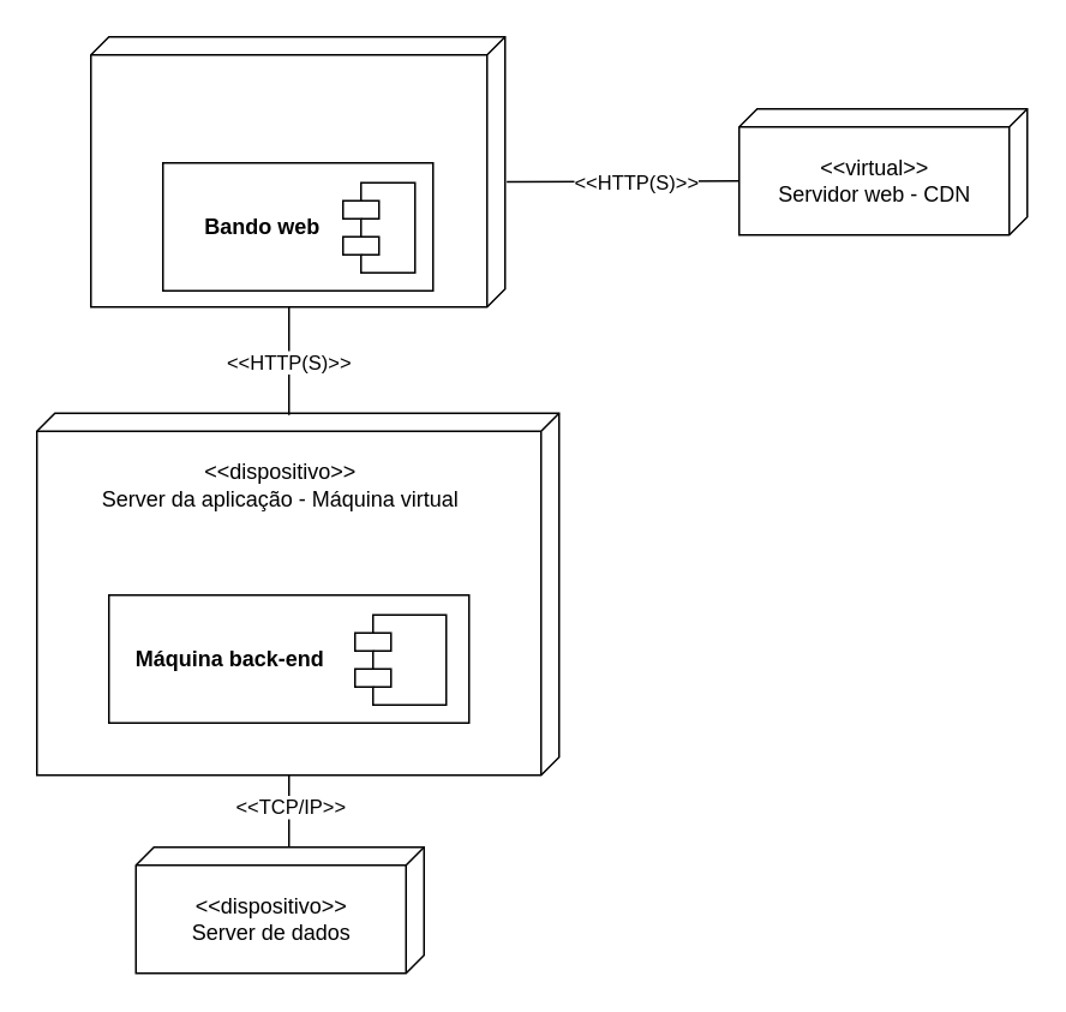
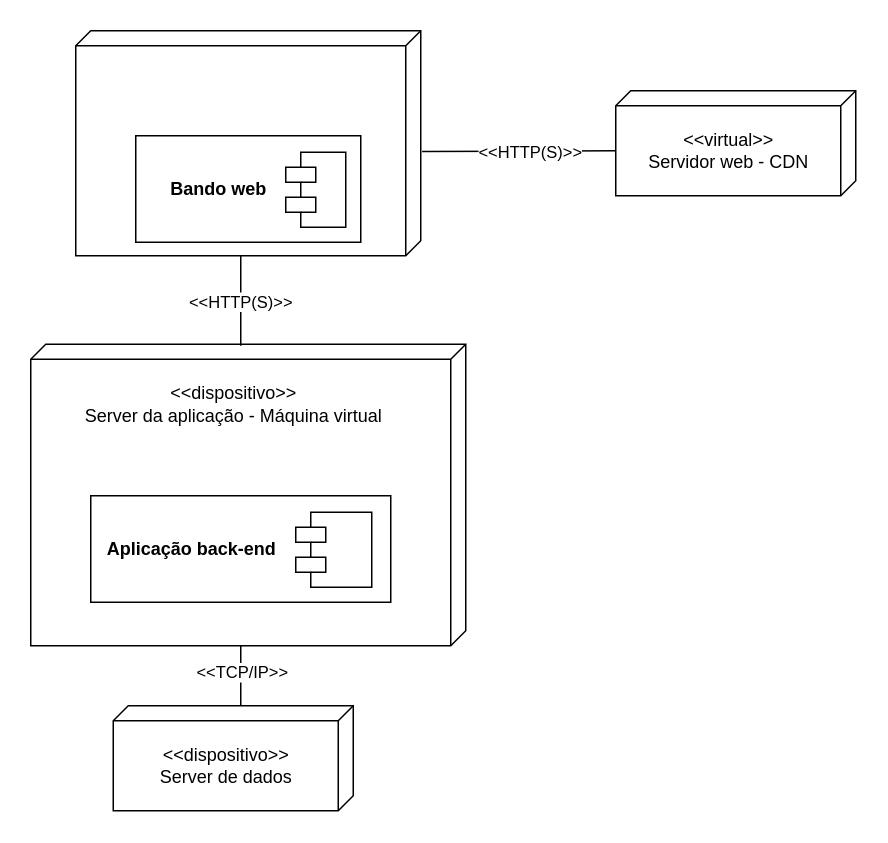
- <mxCell id="12" value="&lt;b&gt;Máquina back-end&lt;/b&gt;" style="text;html=1;align=center;verticalAlign=middle;resizable=0;points=[];autosize=1;strokeColor=none;fillColor=none;" vertex="1" parent="9"><mxGeometry x="-13.33" y="21" width="140" height="30" as="geometry" /></mxCell>
+ <mxCell id="12" value="&lt;b&gt;Aplicação back-end&lt;/b&gt;" style="text;html=1;align=center;verticalAlign=middle;resizable=0;points=[];autosize=1;strokeColor=none;fillColor=none;" vertex="1" parent="9"><mxGeometry x="-13.33" y="21" width="140" height="30" as="geometry" /></mxCell>
